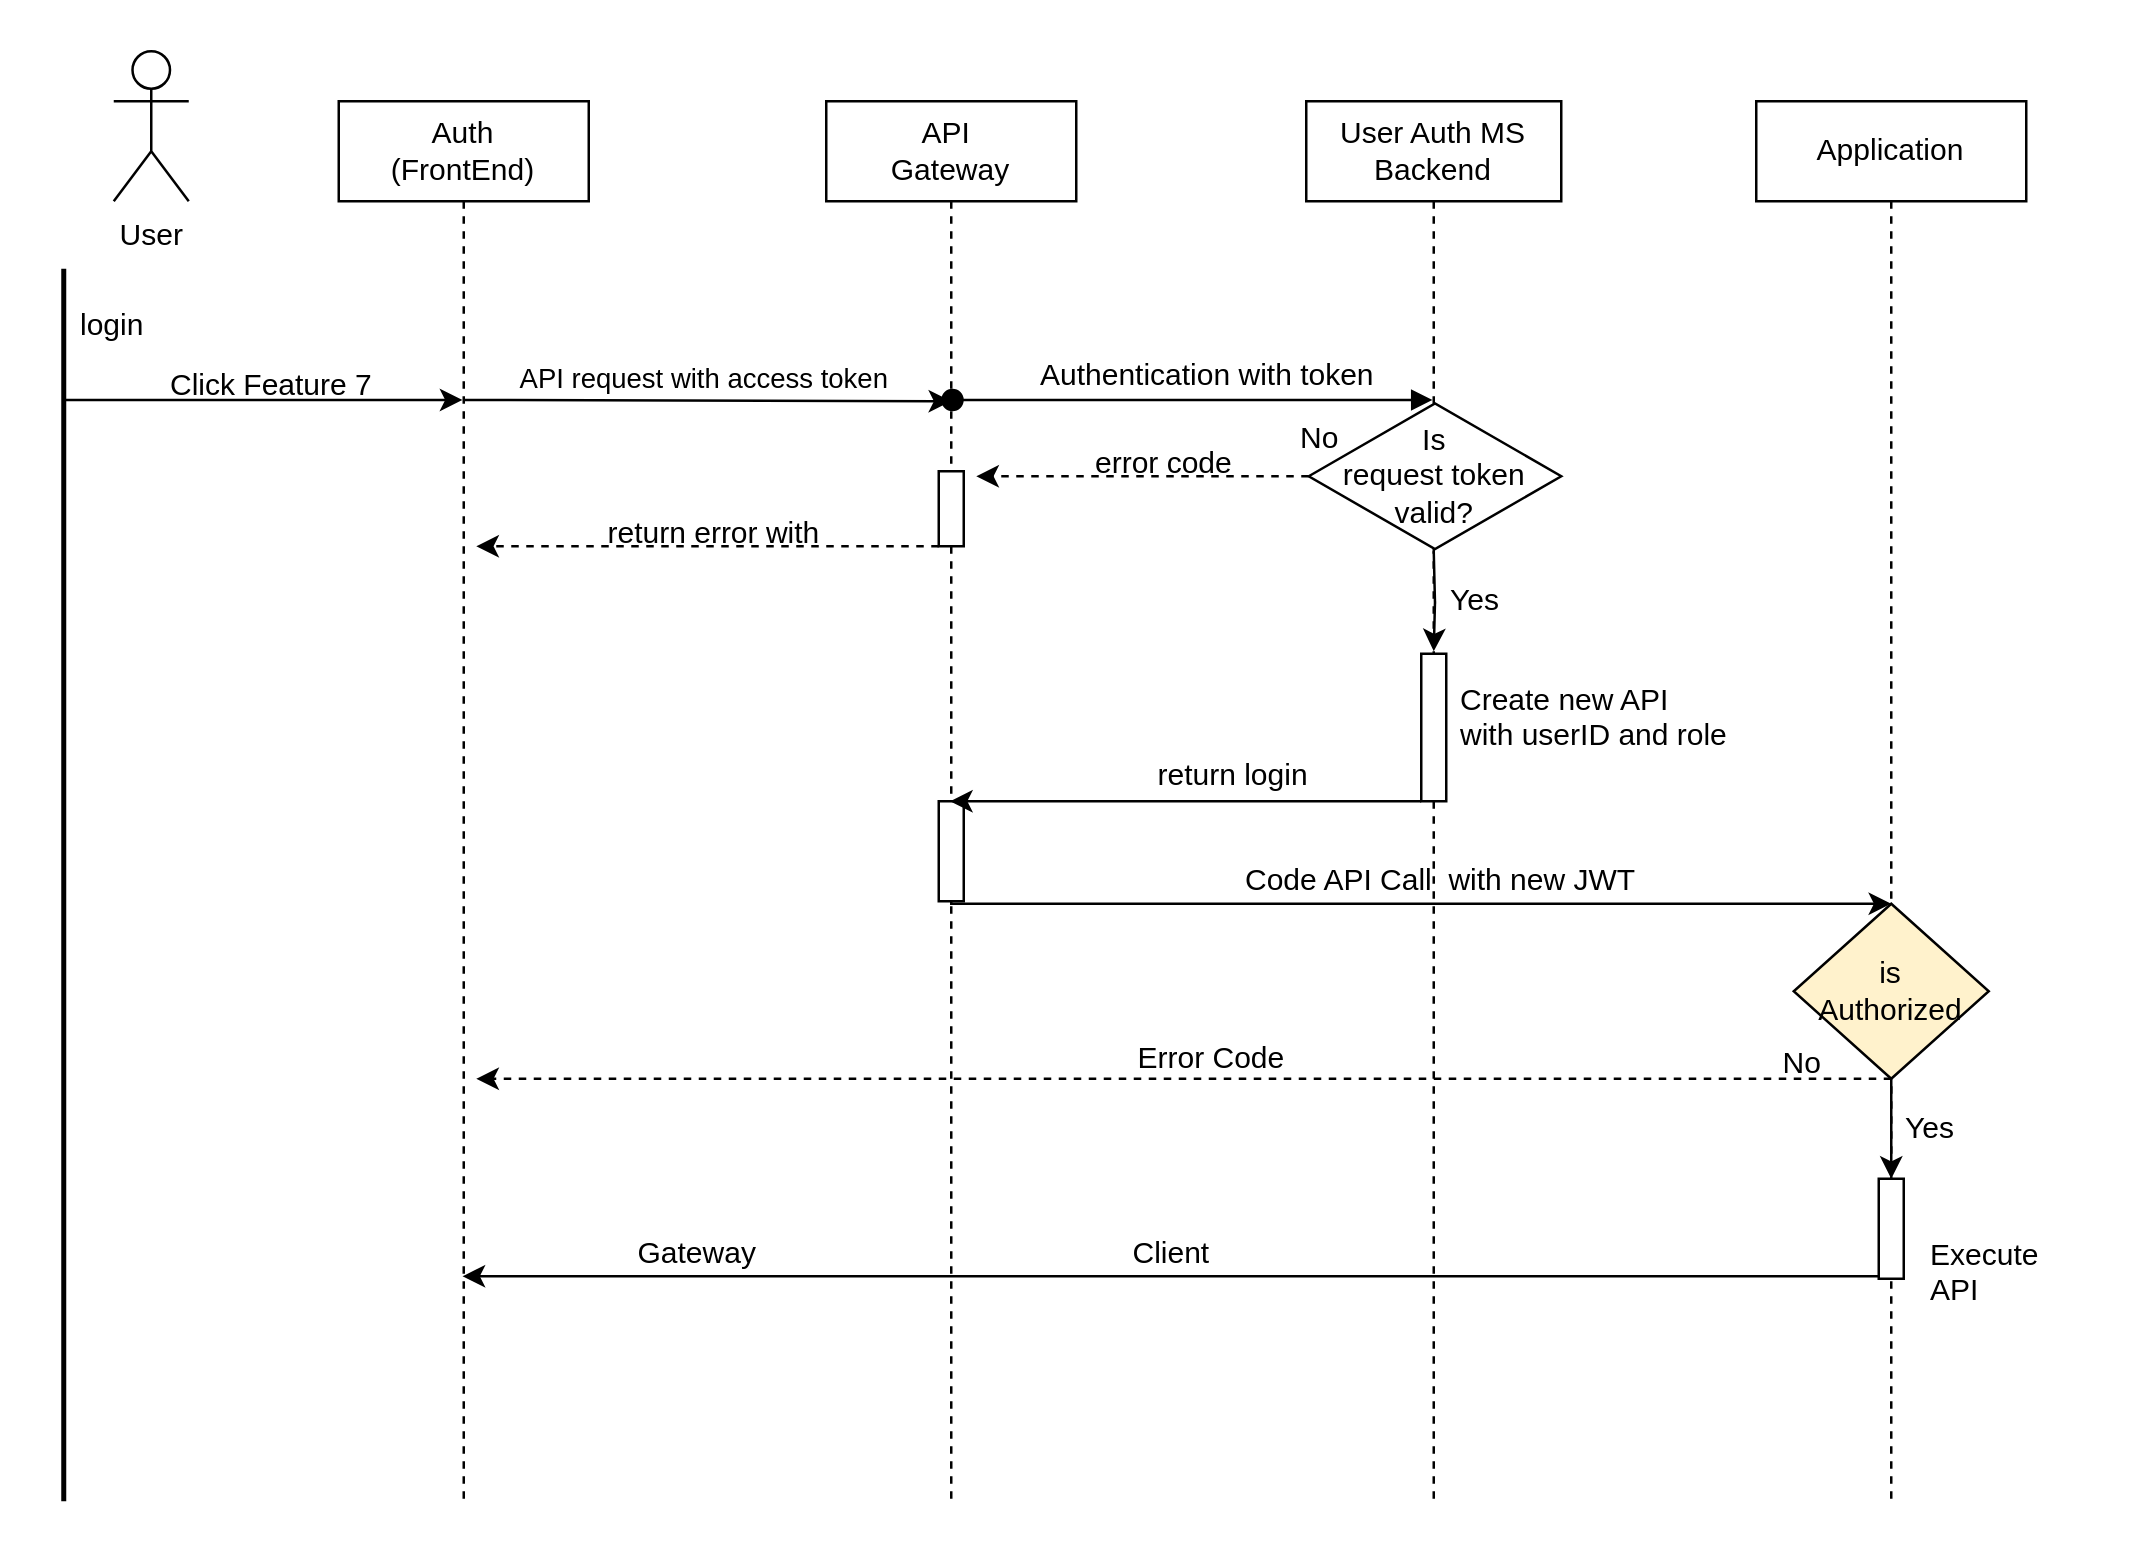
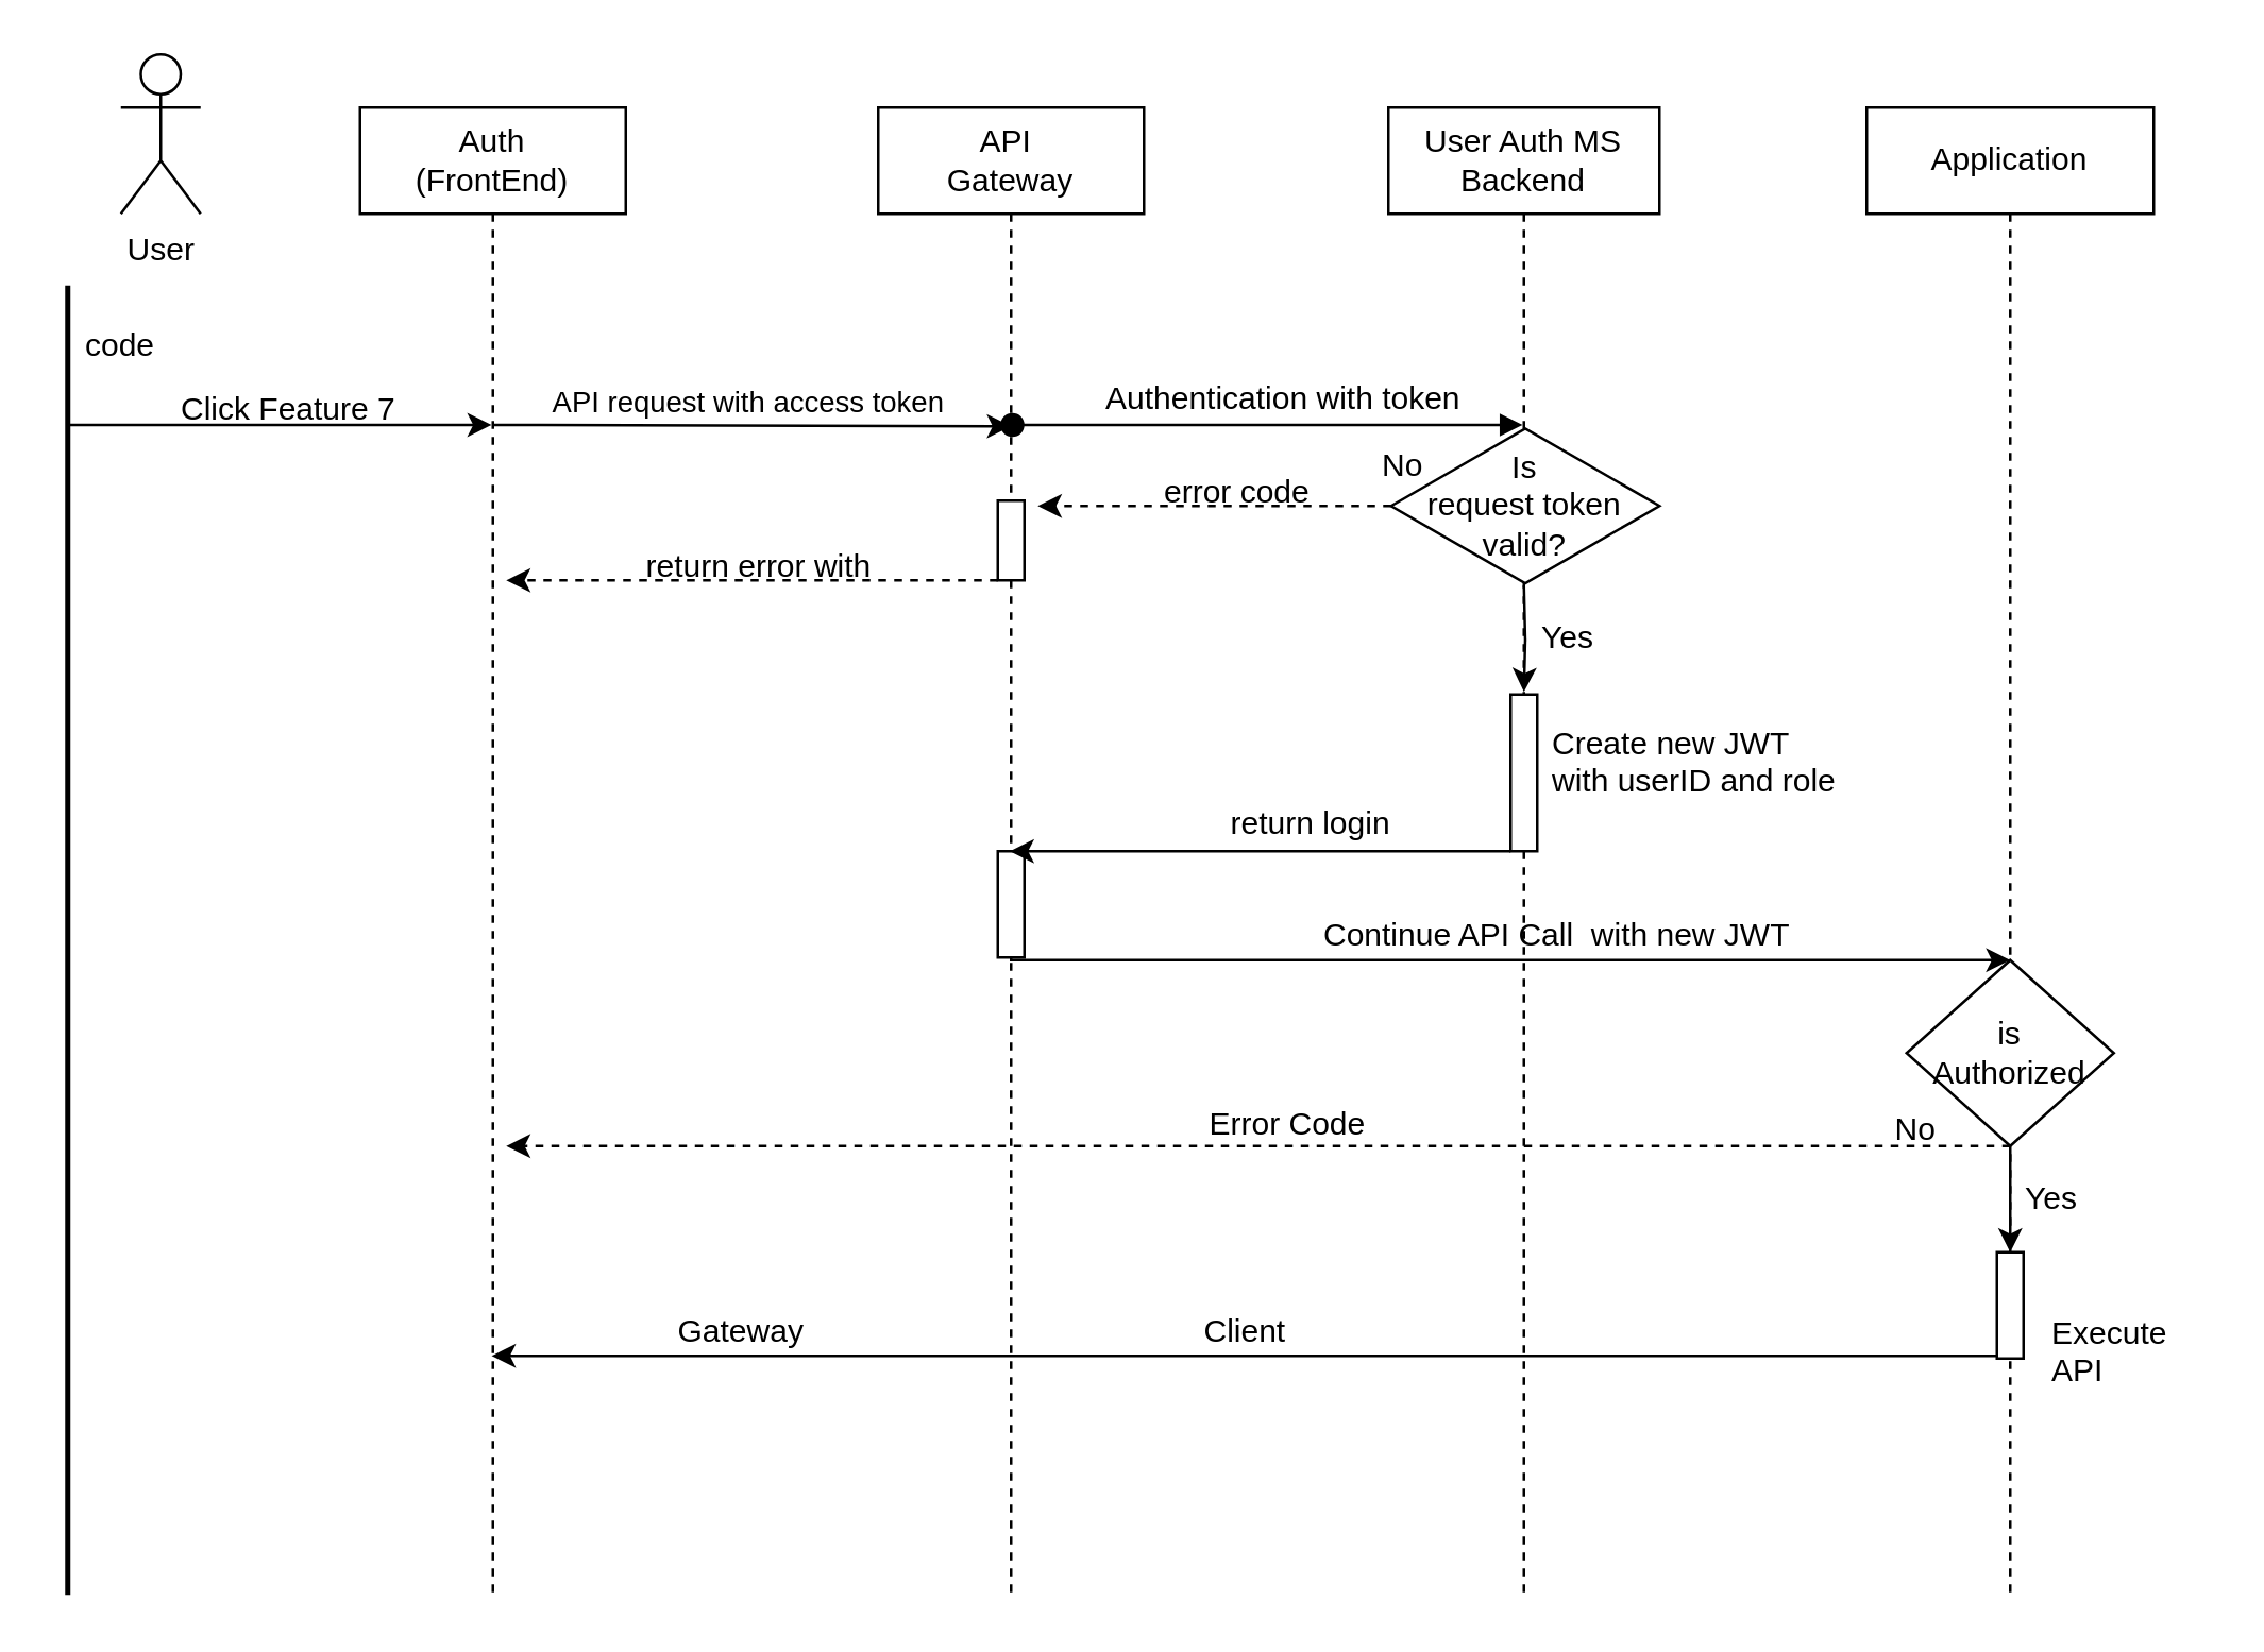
- <mxCell id="26" value="login" style="text;html=1;resizable=0;points=[];autosize=1;align=left;verticalAlign=top;spacingTop=-4;" parent="1" vertex="1"><mxGeometry x="30" y="120" width="40" height="10" as="geometry" /></mxCell>
+ <mxCell id="26" value="code" style="text;html=1;resizable=0;points=[];autosize=1;align=left;verticalAlign=top;spacingTop=-4;" parent="1" vertex="1"><mxGeometry x="30" y="120" width="40" height="10" as="geometry" /></mxCell>
- <mxCell id="29" value="Create new API &lt;br&gt;with userID and role" style="text;html=1;resizable=0;points=[];autosize=1;align=left;verticalAlign=top;spacingTop=-4;" parent="1" vertex="1"><mxGeometry x="582" y="270" width="120" height="30" as="geometry" /></mxCell>
+ <mxCell id="29" value="Create new JWT &lt;br&gt;with userID and role" style="text;html=1;resizable=0;points=[];autosize=1;align=left;verticalAlign=top;spacingTop=-4;" parent="1" vertex="1"><mxGeometry x="582" y="270" width="120" height="30" as="geometry" /></mxCell>
- <mxCell id="39" value="Code API Call&amp;nbsp; with new JWT" style="text;html=1;resizable=0;points=[];autosize=1;align=left;verticalAlign=top;spacingTop=-4;" parent="1" vertex="1"><mxGeometry x="496" y="341.5" width="190" height="20" as="geometry" /></mxCell>
+ <mxCell id="39" value="Continue API Call&amp;nbsp; with new JWT" style="text;html=1;resizable=0;points=[];autosize=1;align=left;verticalAlign=top;spacingTop=-4;" parent="1" vertex="1"><mxGeometry x="496" y="341.5" width="190" height="20" as="geometry" /></mxCell>
- <mxCell id="9" value="is&lt;br&gt;Authorized" style="rhombus;whiteSpace=wrap;html=1;fillColor=#fff2cc;" parent="6" vertex="1"><mxGeometry x="15" y="321" width="78" height="70" as="geometry" /></mxCell>
+ <mxCell id="9" value="is&lt;br&gt;Authorized" style="rhombus;whiteSpace=wrap;html=1;" parent="6" vertex="1"><mxGeometry x="15" y="321" width="78" height="70" as="geometry" /></mxCell>
